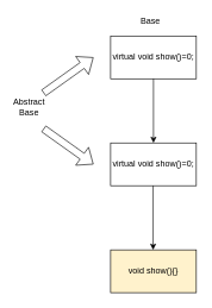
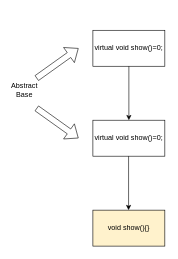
- <mxCell id="7" value="Base" style="text;html=1;strokeColor=none;fillColor=none;align=center;verticalAlign=middle;whiteSpace=wrap;rounded=0;" vertex="1" parent="1"><mxGeometry x="190" y="20" width="40" height="20" as="geometry" /></mxCell>
